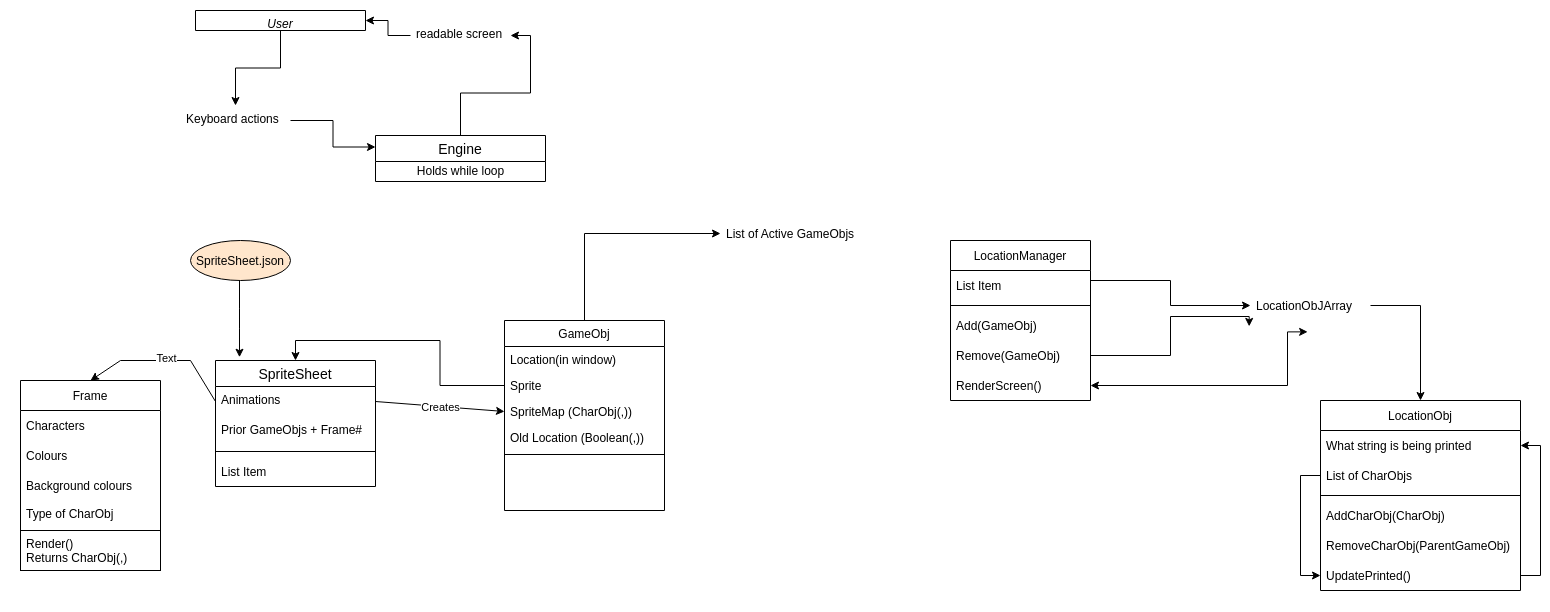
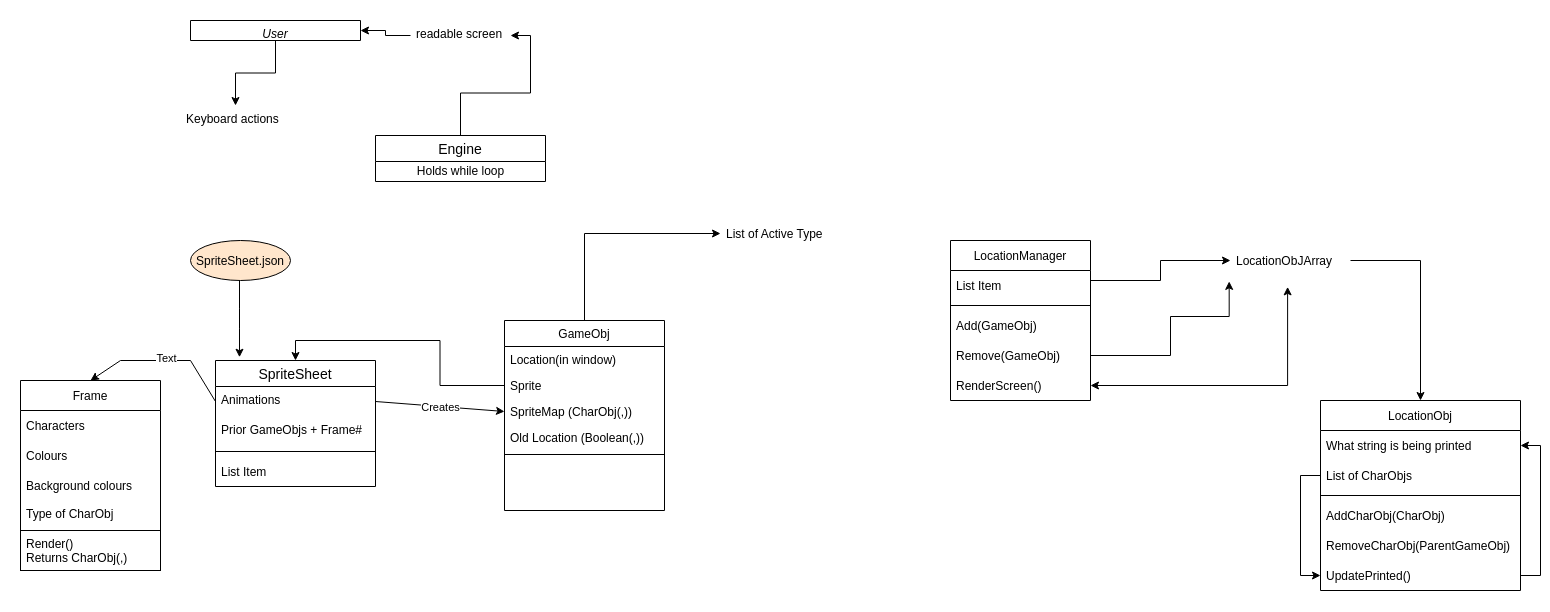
- <mxCell id="3" value="User" style="swimlane;fontStyle=2;align=center;verticalAlign=top;childLayout=stackLayout;horizontal=1;startSize=26;horizontalStack=0;resizeParent=1;resizeLast=0;collapsible=1;marginBottom=0;rounded=0;shadow=0;strokeWidth=1;" parent="1" vertex="1"><mxGeometry x="195" y="10" width="170" height="20" as="geometry"><mxRectangle x="230" y="140" width="160" height="26" as="alternateBounds" /></mxGeometry></mxCell>
+ <mxCell id="3" value="User" style="swimlane;fontStyle=2;align=center;verticalAlign=top;childLayout=stackLayout;horizontal=1;startSize=26;horizontalStack=0;resizeParent=1;resizeLast=0;collapsible=1;marginBottom=0;rounded=0;shadow=0;strokeWidth=1;" parent="1" vertex="1"><mxGeometry x="190" y="20" width="170" height="20" as="geometry"><mxRectangle x="230" y="140" width="160" height="26" as="alternateBounds" /></mxGeometry></mxCell>
- <mxCell id="16" style="edgeStyle=orthogonalEdgeStyle;rounded=0;orthogonalLoop=1;jettySize=auto;html=1;entryX=0;entryY=0.25;entryDx=0;entryDy=0;" edge="1" parent="1" source="17" target="12"><mxGeometry relative="1" as="geometry" /></mxCell>
- <mxCell id="53" value="List of Active GameObjs" style="text;align=left;verticalAlign=top;spacingLeft=4;spacingRight=4;overflow=hidden;rotatable=0;points=[[0,0.5],[1,0.5]];portConstraint=eastwest;" parent="1" vertex="1"><mxGeometry x="720" y="220" width="160" height="26" as="geometry" /></mxCell>
+ <mxCell id="53" value="List of Active Type" style="text;align=left;verticalAlign=top;spacingLeft=4;spacingRight=4;overflow=hidden;rotatable=0;points=[[0,0.5],[1,0.5]];portConstraint=eastwest;" parent="1" vertex="1"><mxGeometry x="720" y="220" width="160" height="26" as="geometry" /></mxCell>
- <mxCell id="55" value="LocationObJArray" style="text;strokeColor=none;fillColor=none;align=left;verticalAlign=middle;spacingLeft=4;spacingRight=4;overflow=hidden;points=[[0,0.5],[1,0.5]];portConstraint=eastwest;rotatable=0;sketch=0;" vertex="1" parent="1"><mxGeometry x="1250" y="280" width="120" height="50" as="geometry" /></mxCell>
+ <mxCell id="55" value="LocationObJArray" style="text;strokeColor=none;fillColor=none;align=left;verticalAlign=middle;spacingLeft=4;spacingRight=4;overflow=hidden;points=[[0,0.5],[1,0.5]];portConstraint=eastwest;rotatable=0;sketch=0;" vertex="1" parent="1"><mxGeometry x="1230" y="235" width="120" height="50" as="geometry" /></mxCell>
